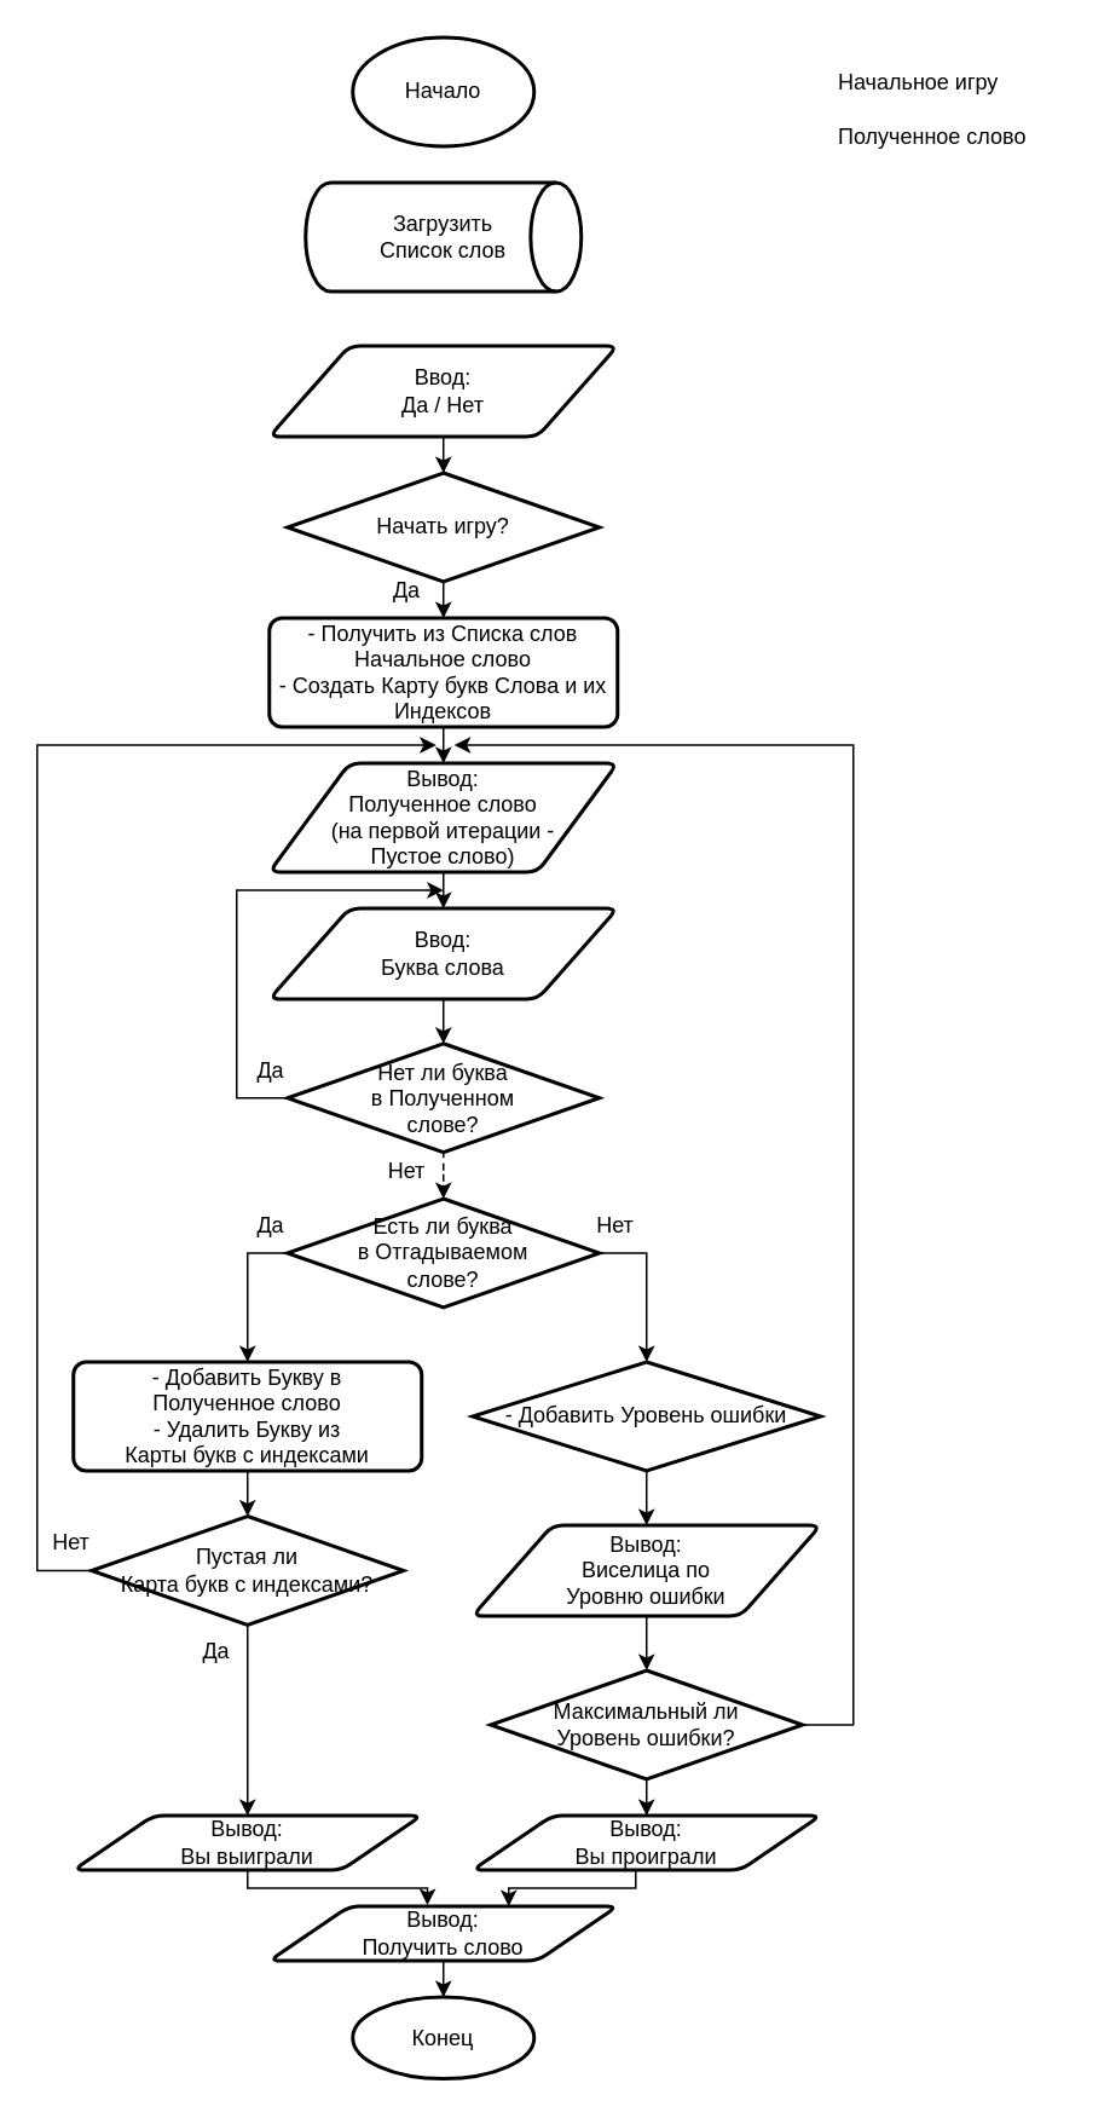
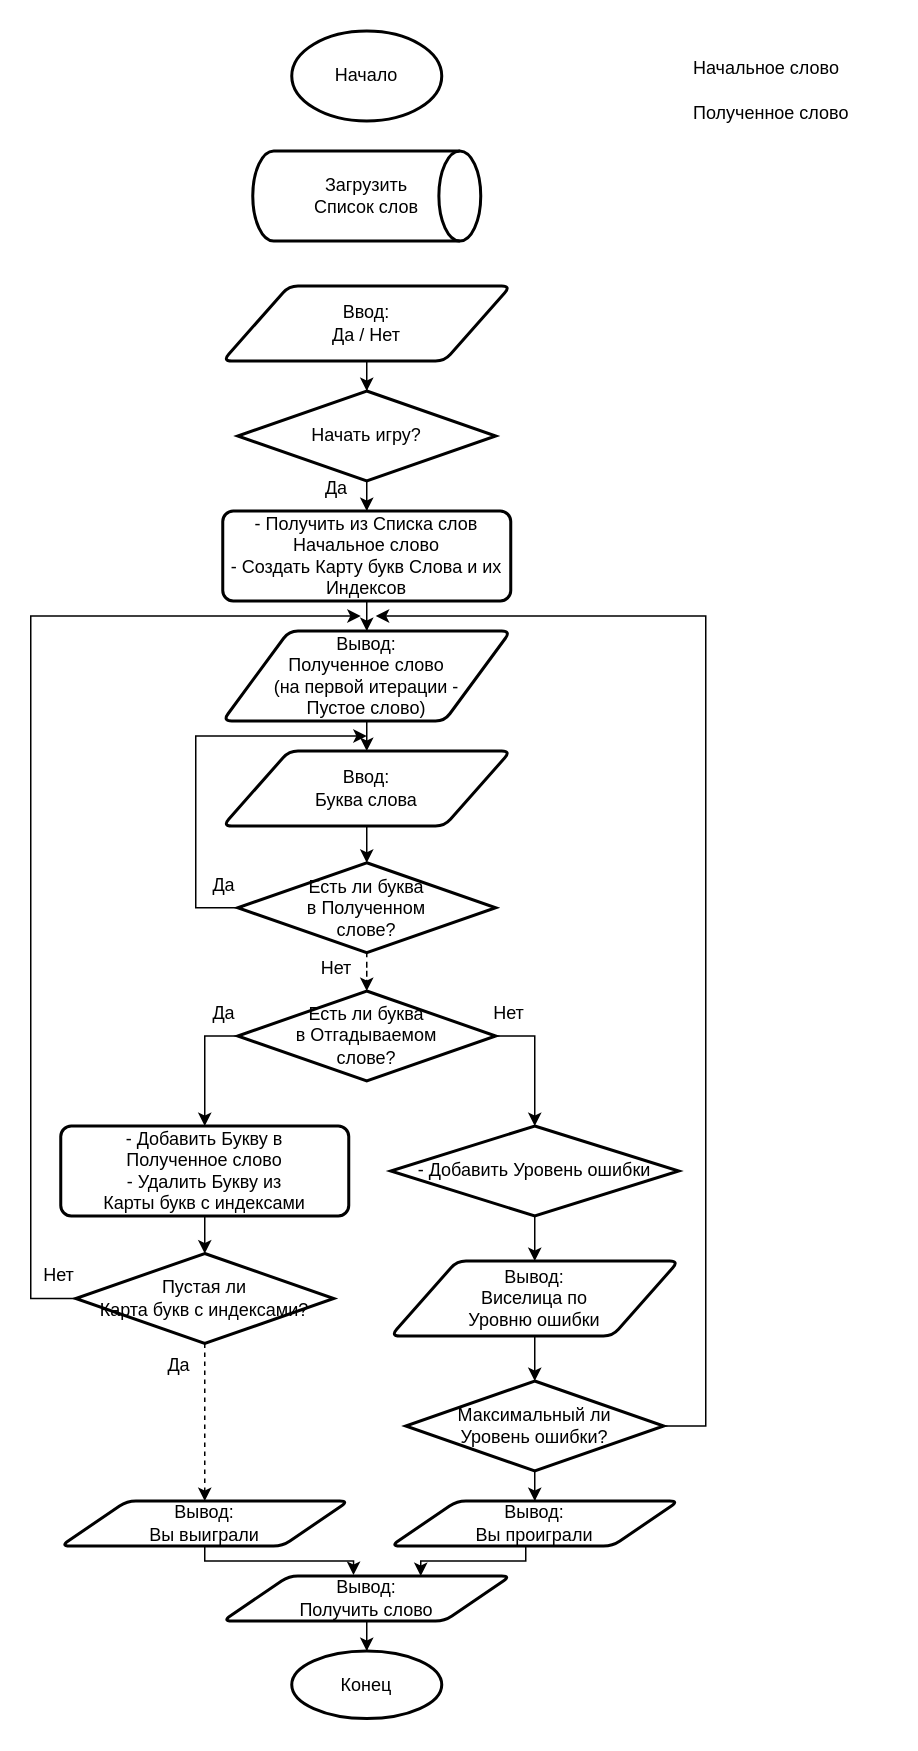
- <mxCell id="4" value="Начальное игру" style="text;html=1;align=left;verticalAlign=middle;whiteSpace=wrap;rounded=0;" vertex="1" parent="1"><mxGeometry x="460" y="30" width="130" height="30" as="geometry" /></mxCell>
+ <mxCell id="4" value="Начальное слово" style="text;html=1;align=left;verticalAlign=middle;whiteSpace=wrap;rounded=0;" vertex="1" parent="1"><mxGeometry x="460" y="30" width="130" height="30" as="geometry" /></mxCell>
- <mxCell id="16" value="Нет ли буква&lt;div&gt;в Полученном&lt;/div&gt;&lt;div&gt;слове?&lt;/div&gt;" style="strokeWidth=2;html=1;shape=mxgraph.flowchart.decision;whiteSpace=wrap;" vertex="1" parent="1"><mxGeometry x="158" y="574.5" width="172" height="60" as="geometry" /></mxCell>
+ <mxCell id="16" value="Есть ли буква&lt;div&gt;в Полученном&lt;/div&gt;&lt;div&gt;слове?&lt;/div&gt;" style="strokeWidth=2;html=1;shape=mxgraph.flowchart.decision;whiteSpace=wrap;" vertex="1" parent="1"><mxGeometry x="158" y="574.5" width="172" height="60" as="geometry" /></mxCell>
- <mxCell id="35" style="edgeStyle=orthogonalEdgeStyle;rounded=0;orthogonalLoop=1;jettySize=auto;html=1;entryX=0.5;entryY=0;entryDx=0;entryDy=0;" edge="1" parent="1" source="36" target="41"><mxGeometry relative="1" as="geometry" /></mxCell>
+ <mxCell id="35" style="edgeStyle=orthogonalEdgeStyle;rounded=0;orthogonalLoop=1;jettySize=auto;html=1;entryX=0.5;entryY=0;entryDx=0;entryDy=0;dashed=1;" edge="1" parent="1" source="36" target="41"><mxGeometry relative="1" as="geometry" /></mxCell>
